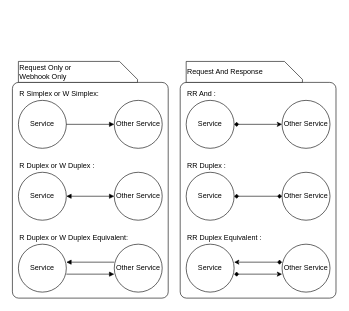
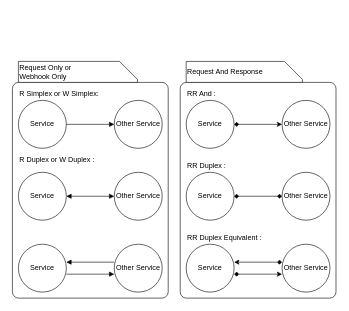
- <mxCell id="23" value="R Duplex or W Duplex :" style="text;html=1;align=left;verticalAlign=middle;resizable=0;points=[];autosize=1;fontSize=12;" parent="1" vertex="1"><mxGeometry x="30" y="267" width="140" height="20" as="geometry" /></mxCell>
+ <mxCell id="23" value="R Duplex or W Duplex :" style="text;html=1;align=left;verticalAlign=middle;resizable=0;points=[];autosize=1;fontSize=12;" parent="1" vertex="1"><mxGeometry x="30" y="257" width="140" height="20" as="geometry" /></mxCell>
- <mxCell id="25" value="R Duplex or W Duplex Equivalent:" style="text;html=1;align=left;verticalAlign=middle;resizable=0;points=[];autosize=1;fontSize=12;" parent="1" vertex="1"><mxGeometry x="30" y="387" width="200" height="20" as="geometry" /></mxCell>
